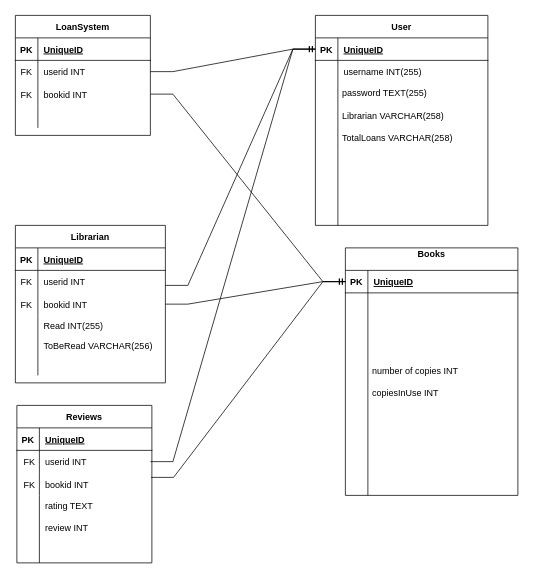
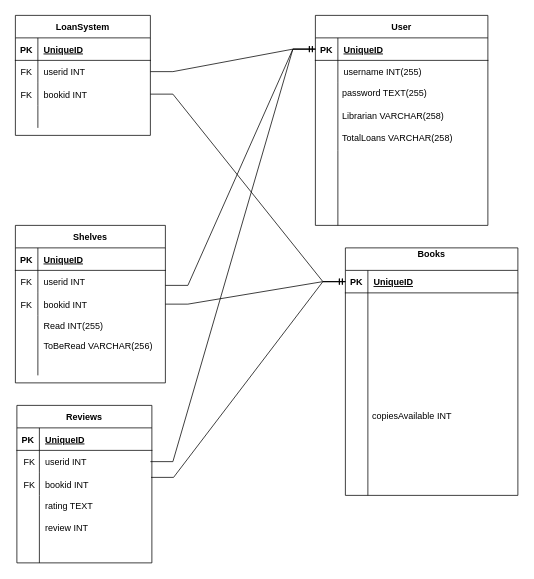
- <mxCell id="43" value="Librarian" style="shape=table;startSize=30;container=1;collapsible=1;childLayout=tableLayout;fixedRows=1;rowLines=0;fontStyle=1;align=center;resizeLast=1;" parent="1" vertex="1"><mxGeometry x="20" y="300" width="200" height="210" as="geometry" /></mxCell>
+ <mxCell id="43" value="Shelves" style="shape=table;startSize=30;container=1;collapsible=1;childLayout=tableLayout;fixedRows=1;rowLines=0;fontStyle=1;align=center;resizeLast=1;" parent="1" vertex="1"><mxGeometry x="20" y="300" width="200" height="210" as="geometry" /></mxCell>
- <mxCell id="60" value="number of copies INT" style="text;strokeColor=none;fillColor=none;spacingLeft=4;spacingRight=4;overflow=hidden;rotatable=0;points=[[0,0.5],[1,0.5]];portConstraint=eastwest;fontSize=12;" parent="1" vertex="1"><mxGeometry x="490" y="480" width="140" height="20" as="geometry" /></mxCell>
- <mxCell id="61" value="copiesInUse INT" style="text;strokeColor=none;fillColor=none;spacingLeft=4;spacingRight=4;overflow=hidden;rotatable=0;points=[[0,0.5],[1,0.5]];portConstraint=eastwest;fontSize=12;" parent="1" vertex="1"><mxGeometry x="490" y="510" width="110" height="30" as="geometry" /></mxCell>
+ <mxCell id="62" value="copiesAvailable INT" style="text;strokeColor=none;fillColor=none;spacingLeft=4;spacingRight=4;overflow=hidden;rotatable=0;points=[[0,0.5],[1,0.5]];portConstraint=eastwest;fontSize=12;" parent="1" vertex="1"><mxGeometry x="490" y="540" width="120" height="30" as="geometry" /></mxCell>
